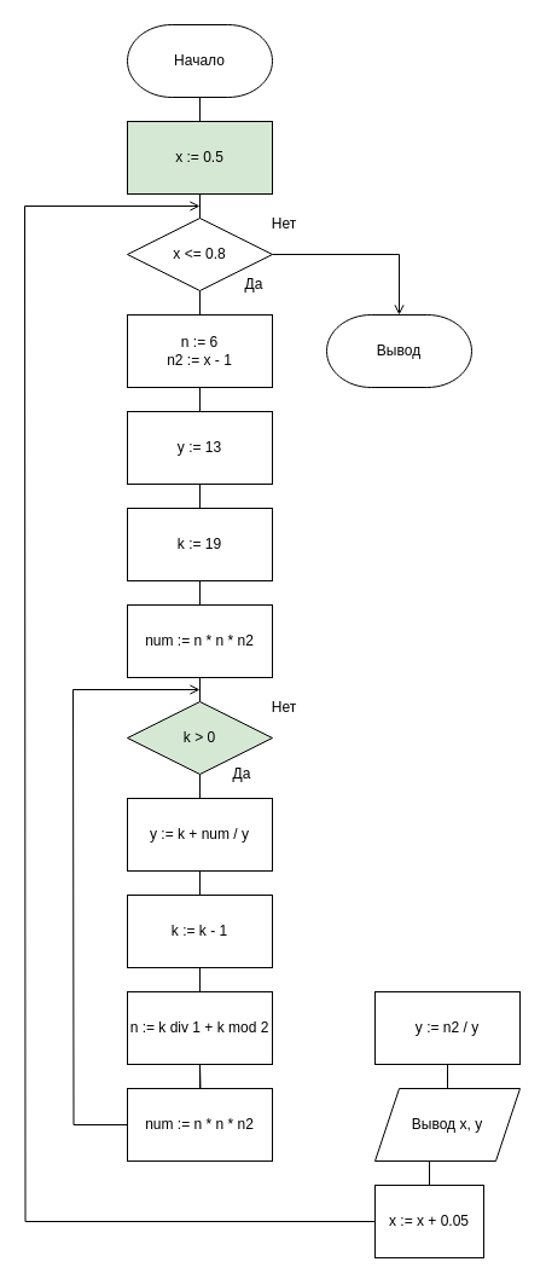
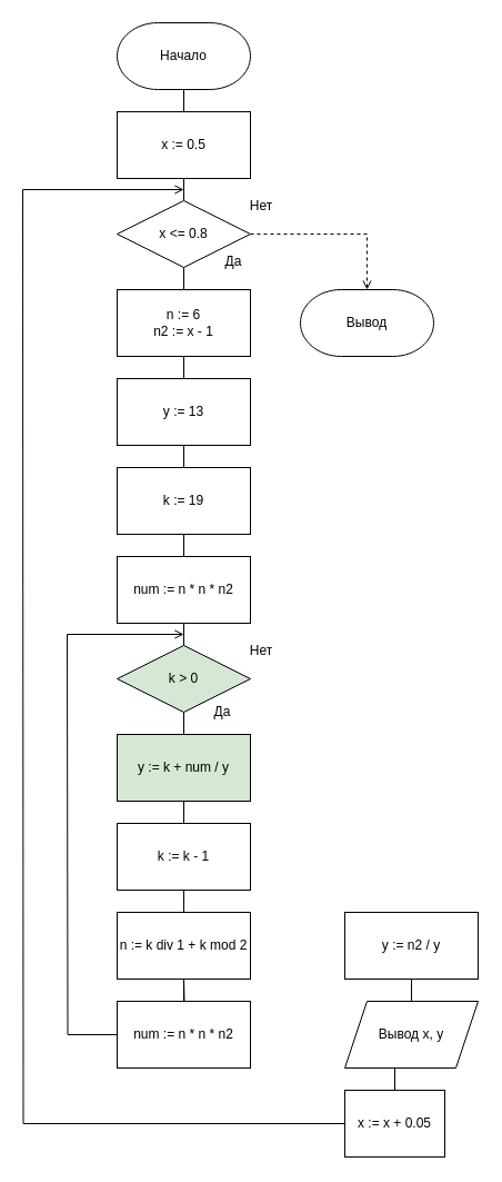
- <mxCell id="4" value="x := 0.5" style="rounded=0;whiteSpace=wrap;html=1;fillColor=#d5e8d4;" parent="1" vertex="1"><mxGeometry x="105" y="100" width="120" height="60" as="geometry" /></mxCell>
+ <mxCell id="4" value="x := 0.5" style="rounded=0;whiteSpace=wrap;html=1;" parent="1" vertex="1"><mxGeometry x="105" y="100" width="120" height="60" as="geometry" /></mxCell>
- <mxCell id="14" style="edgeStyle=orthogonalEdgeStyle;rounded=0;orthogonalLoop=1;jettySize=auto;html=1;endArrow=open;endFill=0;entryX=0.5;entryY=0;entryDx=0;entryDy=0;entryPerimeter=0;" parent="1" source="16" target="36" edge="1"><mxGeometry relative="1" as="geometry"><mxPoint x="340" y="260" as="targetPoint" /></mxGeometry></mxCell>
+ <mxCell id="14" style="edgeStyle=orthogonalEdgeStyle;rounded=0;orthogonalLoop=1;jettySize=auto;html=1;endArrow=open;endFill=0;entryX=0.5;entryY=0;entryDx=0;entryDy=0;entryPerimeter=0;dashed=1;" parent="1" source="16" target="36" edge="1"><mxGeometry relative="1" as="geometry"><mxPoint x="340" y="260" as="targetPoint" /></mxGeometry></mxCell>
- <mxCell id="22" value="y := k + num / y" style="rounded=0;whiteSpace=wrap;html=1;strokeWidth=1;" parent="1" vertex="1"><mxGeometry x="105" y="660" width="120" height="60" as="geometry" /></mxCell>
+ <mxCell id="22" value="y := k + num / y" style="rounded=0;whiteSpace=wrap;html=1;strokeWidth=1;fillColor=#d5e8d4;" parent="1" vertex="1"><mxGeometry x="105" y="660" width="120" height="60" as="geometry" /></mxCell>
